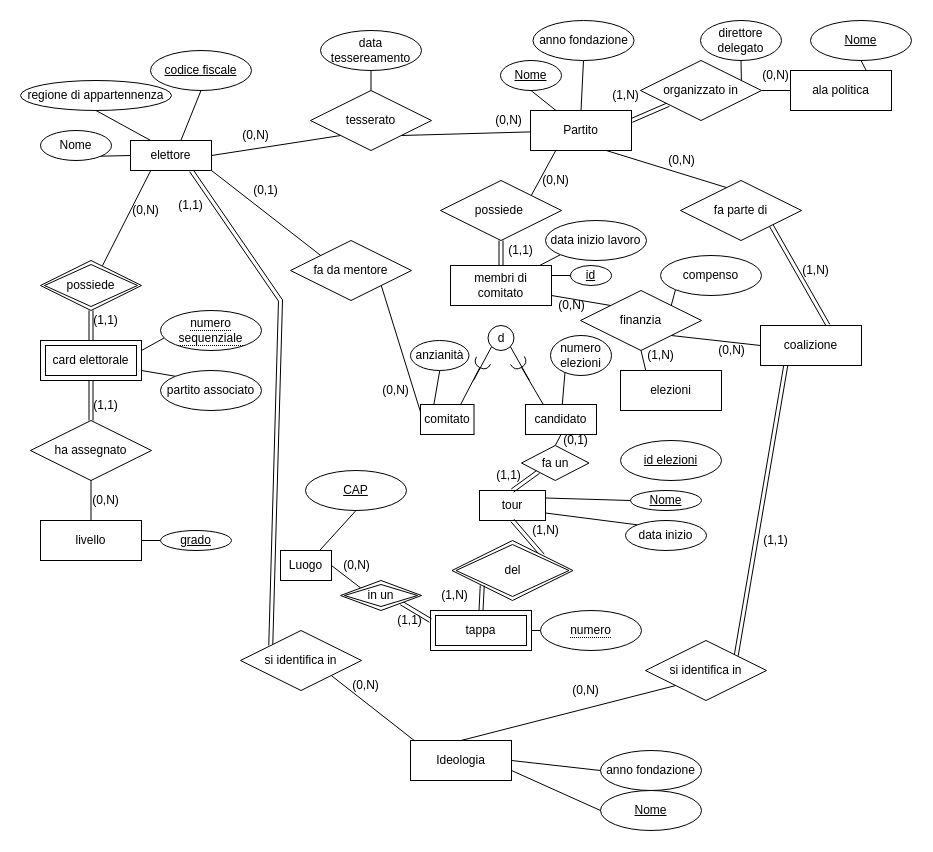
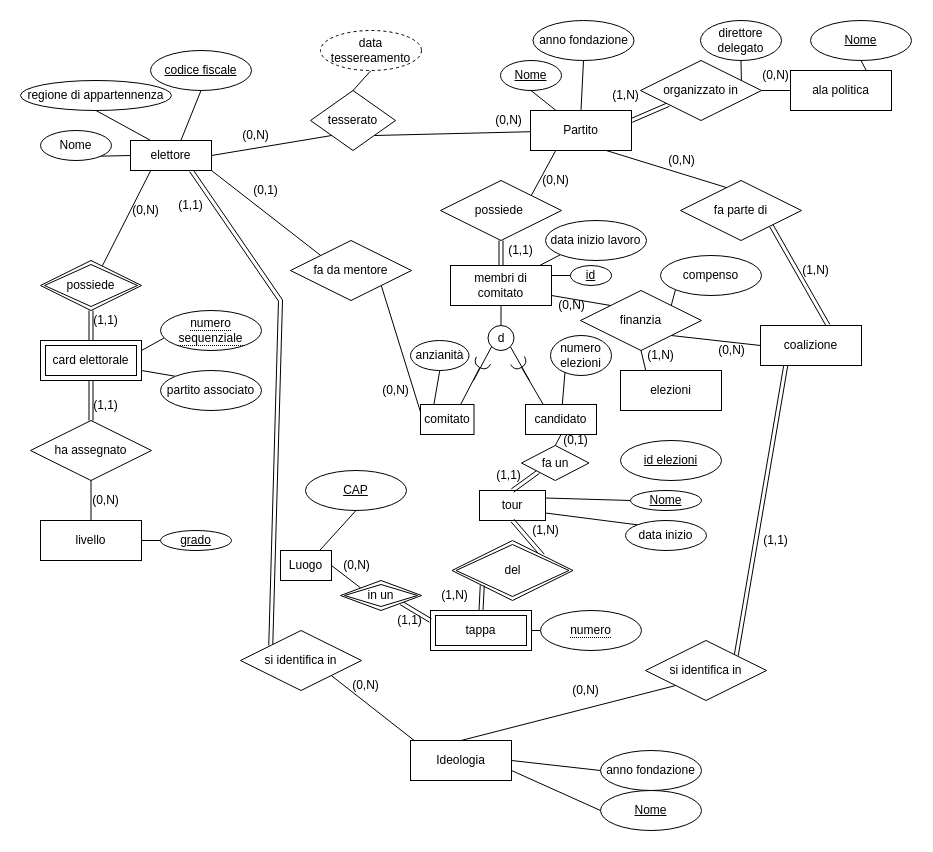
- <mxCell id="17" value="data tessereamento" style="ellipse;whiteSpace=wrap;html=1;align=center;" vertex="1" parent="1"><mxGeometry x="320" y="30" width="101" height="40" as="geometry" /></mxCell>
+ <mxCell id="17" value="data tessereamento" style="ellipse;whiteSpace=wrap;html=1;align=center;dashed=1;" vertex="1" parent="1"><mxGeometry x="320" y="30" width="101" height="40" as="geometry" /></mxCell>
- <mxCell id="12" value="tesserato" style="shape=rhombus;perimeter=rhombusPerimeter;whiteSpace=wrap;html=1;align=center;" vertex="1" parent="1"><mxGeometry x="310" y="90" width="121" height="60" as="geometry" /></mxCell>
+ <mxCell id="12" value="tesserato" style="shape=rhombus;perimeter=rhombusPerimeter;whiteSpace=wrap;html=1;align=center;" vertex="1" parent="1"><mxGeometry x="310" y="90" width="85" height="60" as="geometry" /></mxCell>
+ <mxCell id="59" value="" style="edgeStyle=none;rounded=0;orthogonalLoop=1;jettySize=auto;html=1;endArrow=none;endFill=0;" edge="1" parent="1" source="60" target="67"><mxGeometry relative="1" as="geometry" /></mxCell>
